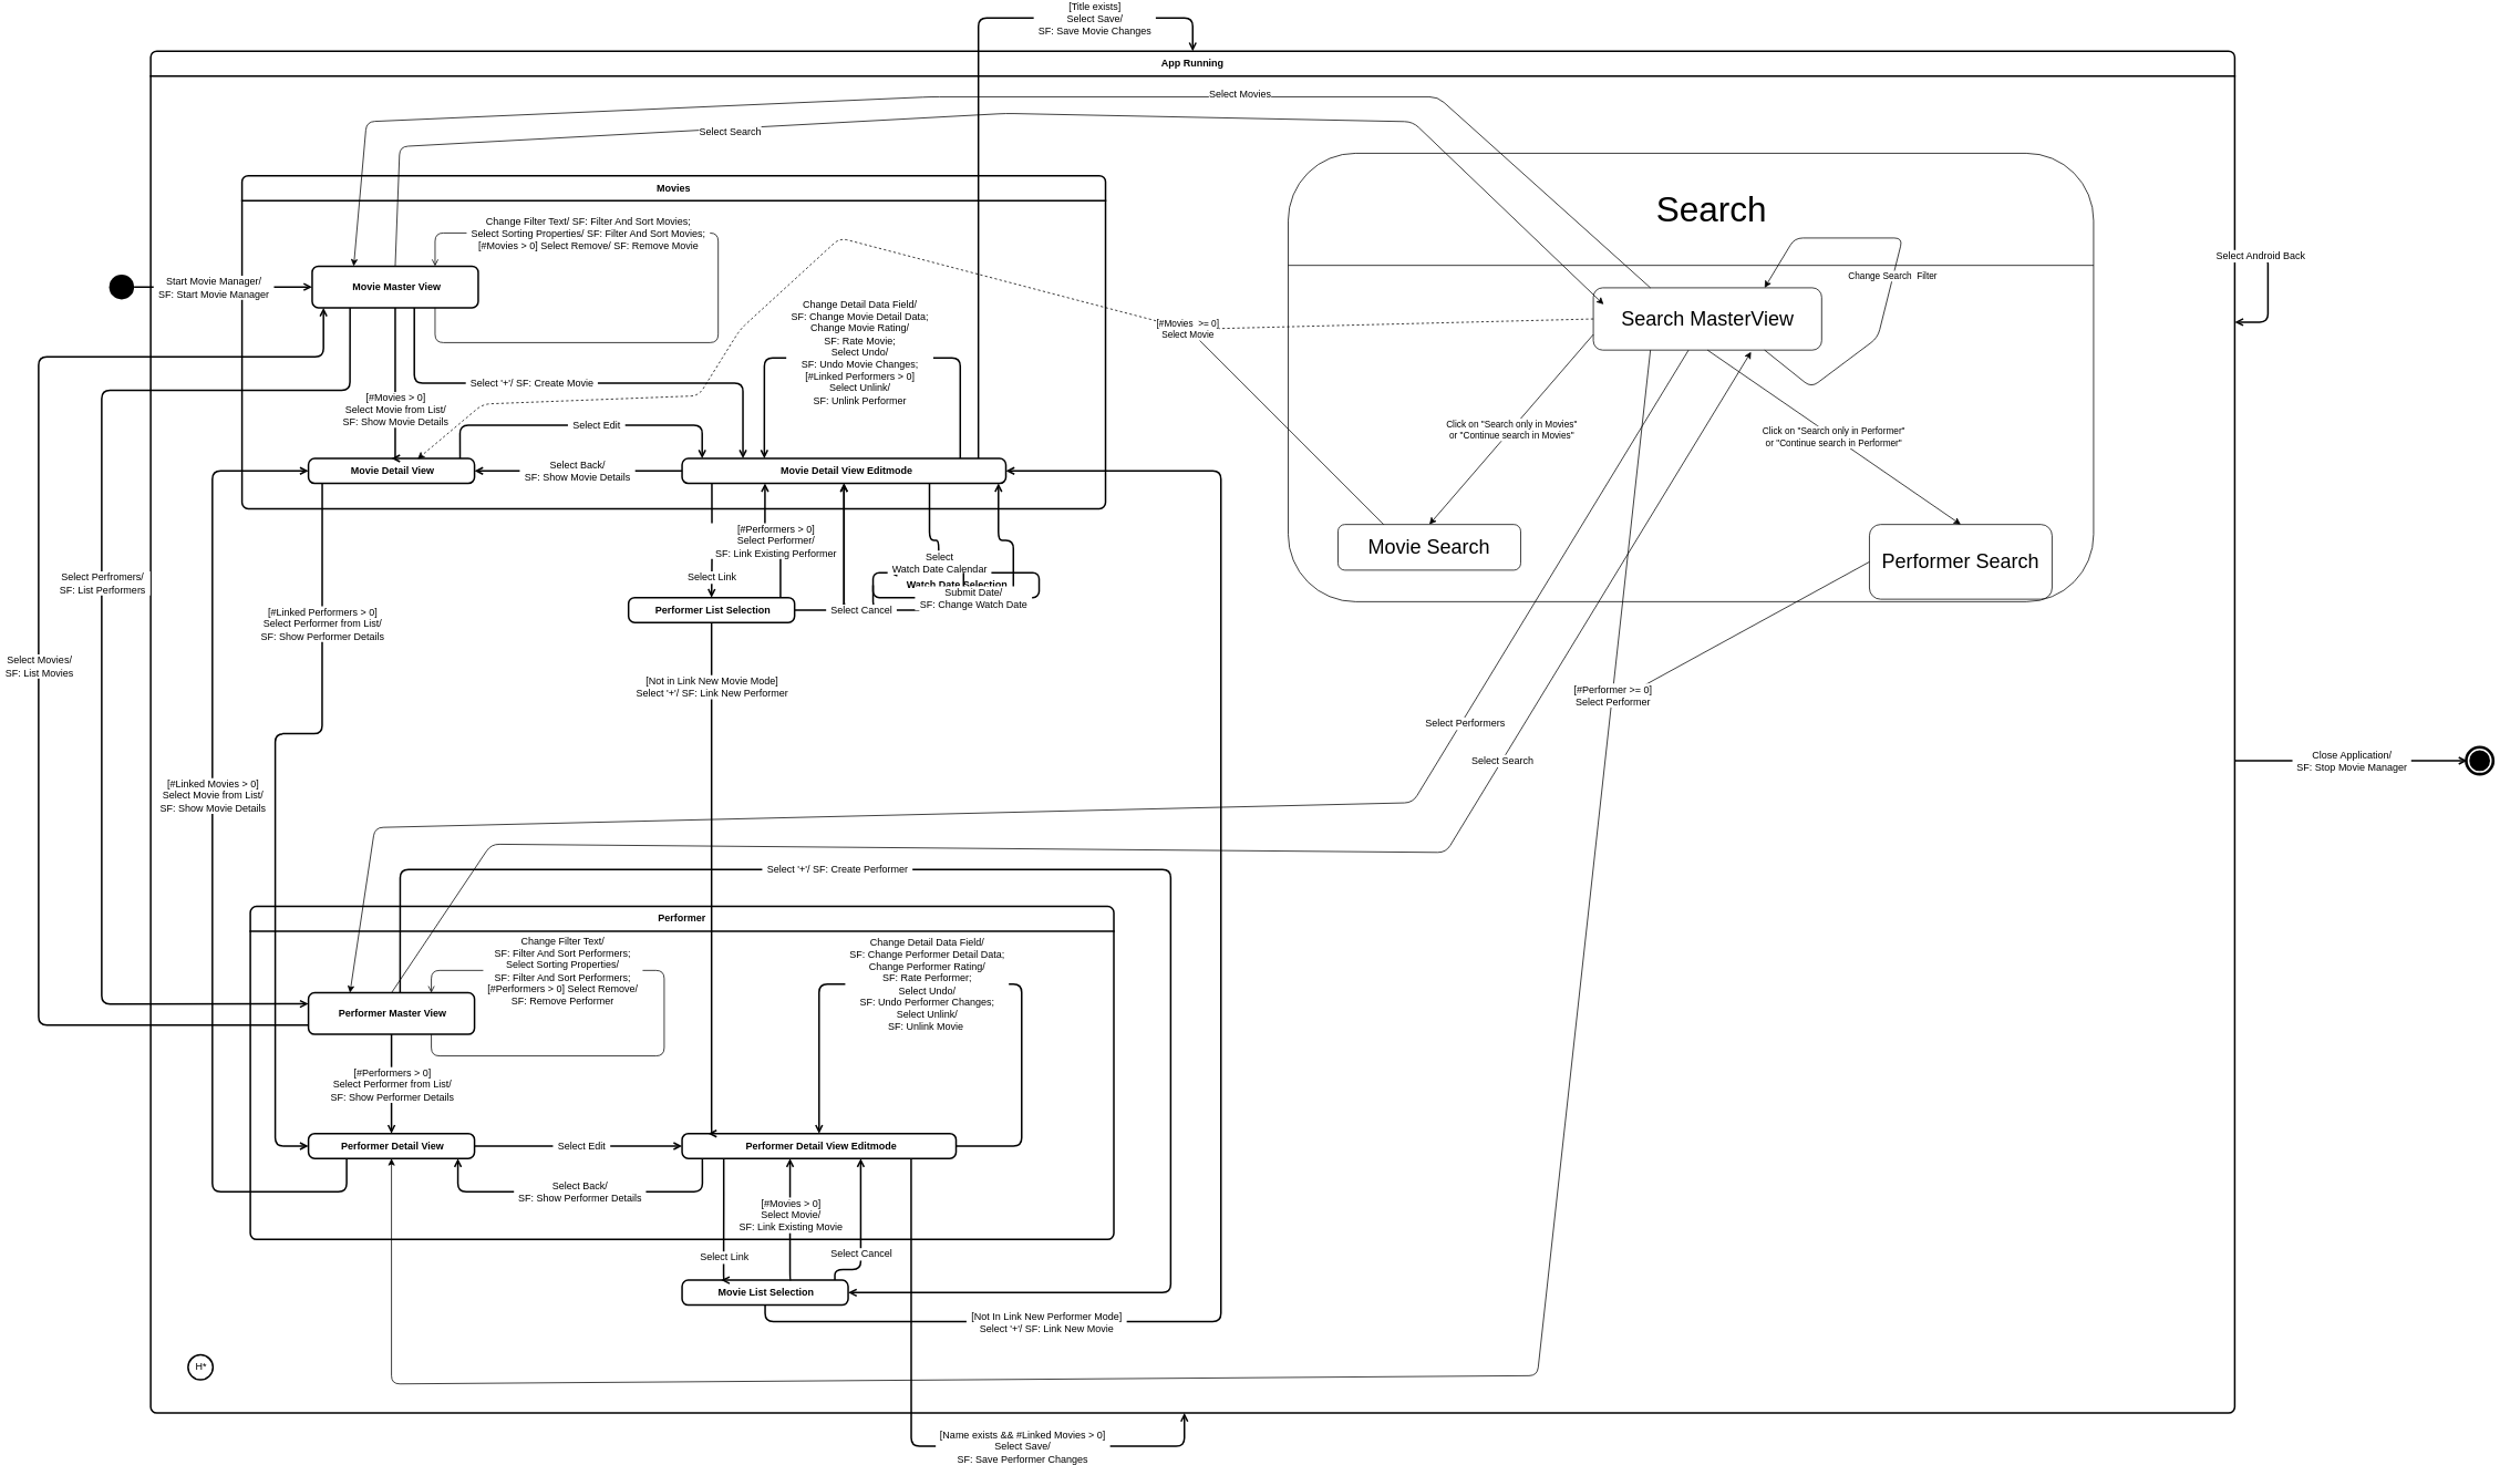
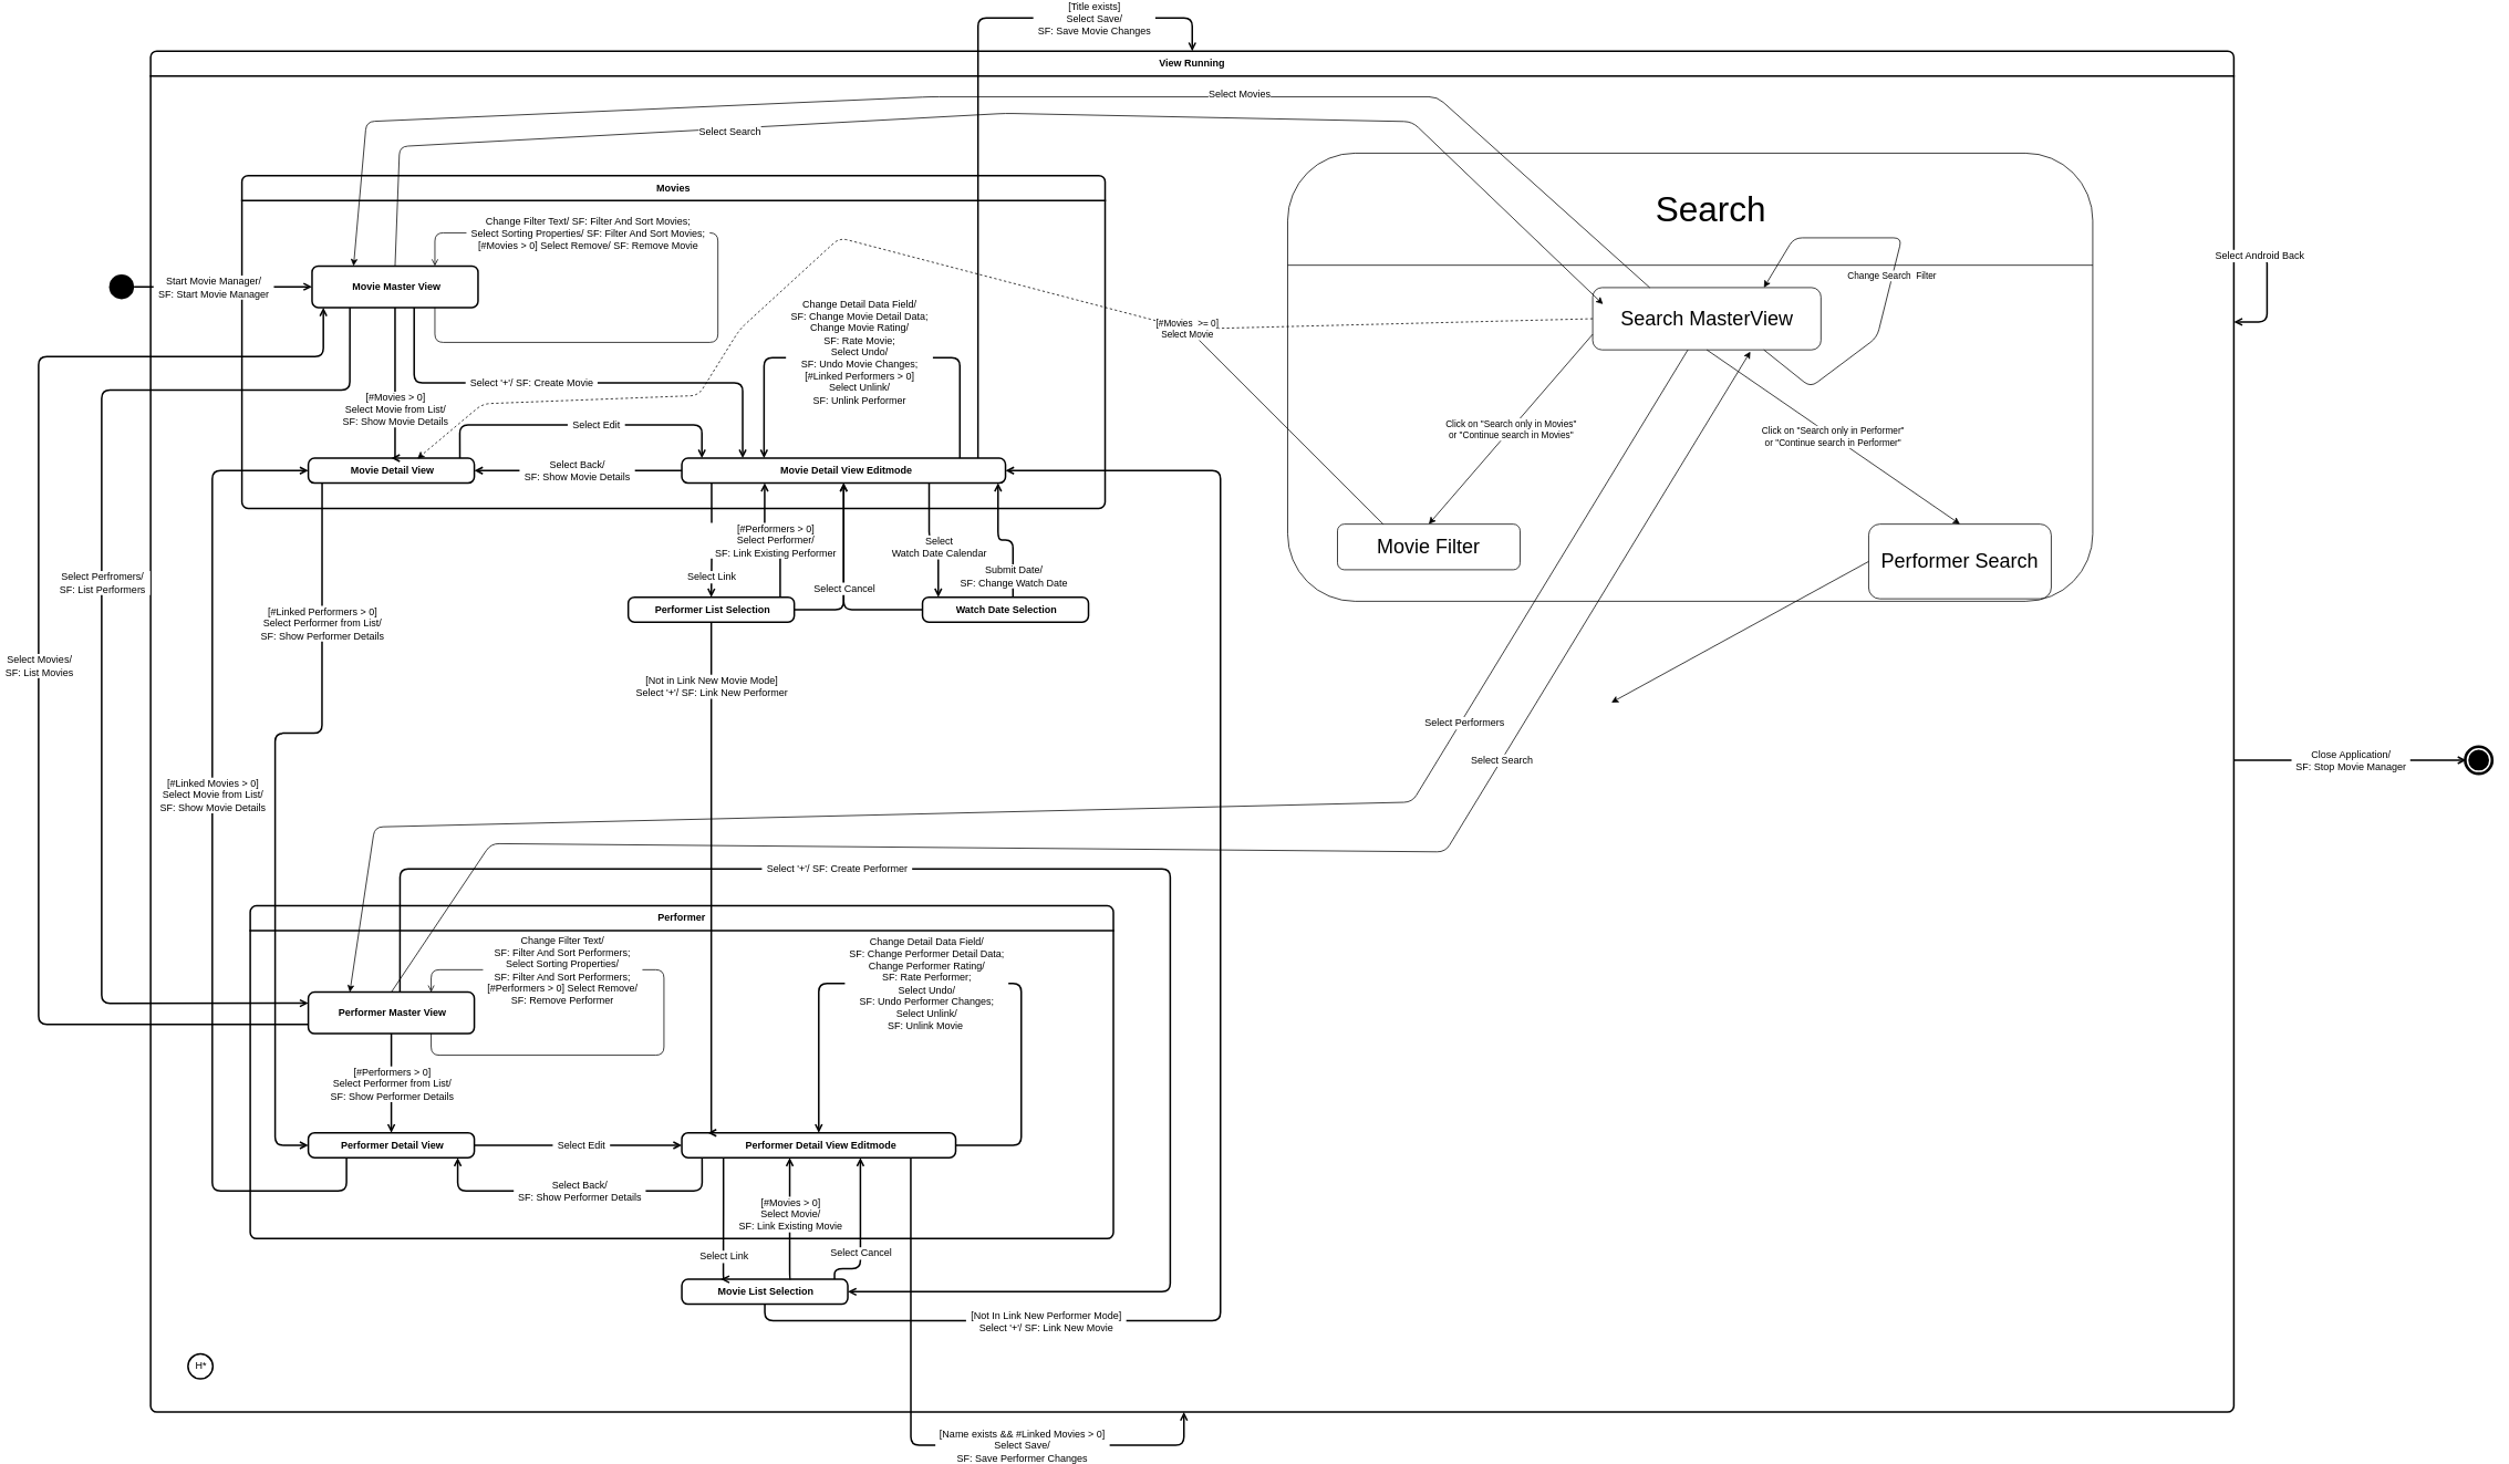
- <mxCell id="4" value="&lt;div style='width: 2507.0px;height:auto;word-break: break-word;'&gt;&lt;div align=&quot;center&quot;&gt;&lt;span style=&quot;font-weight: bold; font-size: 12px; text-decoration: none; font-family: Arial; line-height: 14px;&quot;&gt;App Running&lt;/span&gt;&lt;/div&gt;&lt;/div&gt;" style="shape=partialRectangle;top=0;right=0;left=0;fillColor=none;shadow=0;strokeWidth=2;opacity=100.0;html=1;nl2Br=0;verticalAlign=top;align=center;spacingLeft=6.0;spacingRight=6;spacingTop=1.0;spacingBottom=8;whiteSpace=wrap;gliffyId=306;" parent="2" vertex="1"><mxGeometry width="2510" height="30" as="geometry" /></mxCell>
+ <mxCell id="4" value="&lt;div style='width: 2507.0px;height:auto;word-break: break-word;'&gt;&lt;div align=&quot;center&quot;&gt;&lt;span style=&quot;font-weight: bold; font-size: 12px; text-decoration: none; font-family: Arial; line-height: 14px;&quot;&gt;View Running&lt;/span&gt;&lt;/div&gt;&lt;/div&gt;" style="shape=partialRectangle;top=0;right=0;left=0;fillColor=none;shadow=0;strokeWidth=2;opacity=100.0;html=1;nl2Br=0;verticalAlign=top;align=center;spacingLeft=6.0;spacingRight=6;spacingTop=1.0;spacingBottom=8;whiteSpace=wrap;gliffyId=306;" parent="2" vertex="1"><mxGeometry width="2510" height="30" as="geometry" /></mxCell>
- <mxCell id="8" value="&lt;font style=&quot;font-size: 24px&quot;&gt;Movie Search&lt;/font&gt;" style="rounded=1;whiteSpace=wrap;html=1;" vertex="1" parent="2"><mxGeometry x="1430" y="570" width="220" height="55" as="geometry" /></mxCell>
+ <mxCell id="8" value="&lt;font style=&quot;font-size: 24px&quot;&gt;Movie Filter&lt;/font&gt;" style="rounded=1;whiteSpace=wrap;html=1;" vertex="1" parent="2"><mxGeometry x="1430" y="570" width="220" height="55" as="geometry" /></mxCell>
- <mxCell id="85" value="&lt;div style='width: 189.727px;height:auto;word-break: break-word;'&gt;&lt;div align=&quot;center&quot;&gt;&lt;span style=&quot;font-weight:bold;font-size:12px;text-decoration:none;font-family:Arial; line-height: 0;&quot;&gt;&lt;span style=&quot;text-decoration: none; line-height: 14px;&quot;&gt;Watch Date Selection&lt;/span&gt;&lt;/span&gt;&lt;/div&gt;&lt;/div&gt;" style="shape=rect;rounded=1;arcSize=15;absoluteArcSize=1;shadow=0;strokeWidth=2;fillColor=#FFFFFF;strokeColor=#000000;opacity=100.0;html=1;nl2Br=0;verticalAlign=middle;align=center;spacingLeft=9.636;spacingRight=6;whiteSpace=wrap;gliffyId=360;" parent="1" vertex="1"><mxGeometry x="1025" y="688" width="200" height="30" as="geometry" /></mxCell>
+ <mxCell id="85" value="&lt;div style='width: 189.727px;height:auto;word-break: break-word;'&gt;&lt;div align=&quot;center&quot;&gt;&lt;span style=&quot;font-weight:bold;font-size:12px;text-decoration:none;font-family:Arial; line-height: 0;&quot;&gt;&lt;span style=&quot;text-decoration: none; line-height: 14px;&quot;&gt;Watch Date Selection&lt;/span&gt;&lt;/span&gt;&lt;/div&gt;&lt;/div&gt;" style="shape=rect;rounded=1;arcSize=15;absoluteArcSize=1;shadow=0;strokeWidth=2;fillColor=#FFFFFF;strokeColor=#000000;opacity=100.0;html=1;nl2Br=0;verticalAlign=middle;align=center;spacingLeft=9.636;spacingRight=6;whiteSpace=wrap;gliffyId=360;" parent="1" vertex="1"><mxGeometry x="1085" y="718" width="200" height="30" as="geometry" /></mxCell>
- <mxCell id="98" value="" style="endArrow=classic;html=1;exitX=0.25;exitY=1;exitDx=0;exitDy=0;entryX=0.5;entryY=1;entryDx=0;entryDy=0;" edge="1" parent="1" source="10" target="46"><mxGeometry width="50" height="50" relative="1" as="geometry"><mxPoint x="1980" y="540" as="sourcePoint" /><mxPoint x="2030" y="490" as="targetPoint" /><Array as="points"><mxPoint x="1825" y="1655" /><mxPoint x="445" y="1665" /></Array></mxGeometry></mxCell>
- <mxCell id="99" value="&lt;div&gt;[#Performer &amp;gt;= 0]&lt;/div&gt;&lt;div&gt;Select Performer&lt;br&gt;&lt;/div&gt;" style="text;html=1;align=center;verticalAlign=middle;resizable=0;points=[];;labelBackgroundColor=#ffffff;" vertex="1" connectable="0" parent="98"><mxGeometry x="0.735" y="3" relative="1" as="geometry"><mxPoint x="1359" y="-832" as="offset" /></mxGeometry></mxCell>
